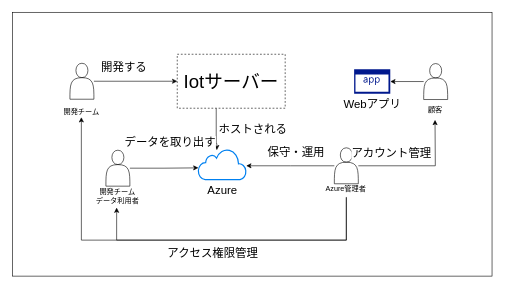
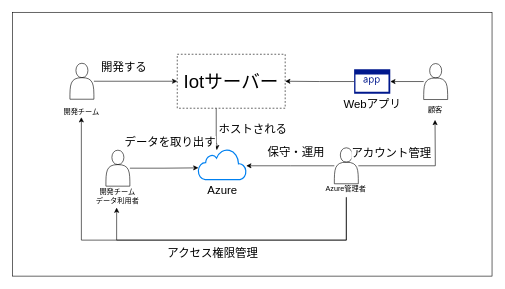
+ <mxCell id="19" style="edgeStyle=orthogonalEdgeStyle;rounded=0;orthogonalLoop=1;jettySize=auto;html=1;entryX=1;entryY=0.5;entryDx=0;entryDy=0;fontSize=19;" edge="1" parent="1" source="20" target="4"><mxGeometry relative="1" as="geometry" /></mxCell>
